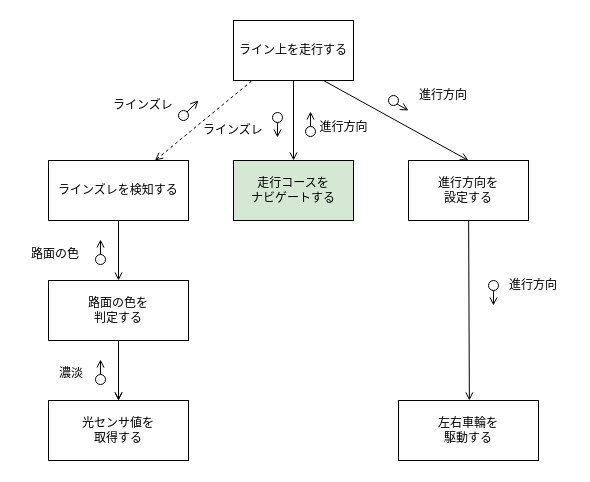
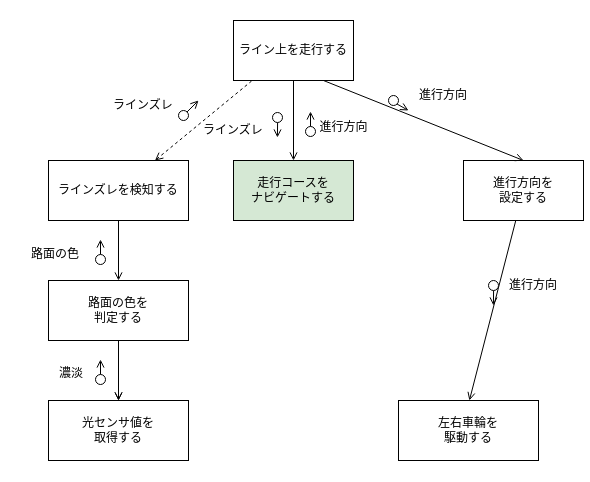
- <mxCell id="9" value="進行方向を&lt;br&gt;設定する" style="rounded=0;whiteSpace=wrap;html=1;" parent="1" vertex="1"><mxGeometry x="408" y="160" width="120" height="60" as="geometry" /></mxCell>
+ <mxCell id="9" value="進行方向を&lt;br&gt;設定する" style="rounded=0;whiteSpace=wrap;html=1;" parent="1" vertex="1"><mxGeometry x="463" y="160" width="120" height="60" as="geometry" /></mxCell>
